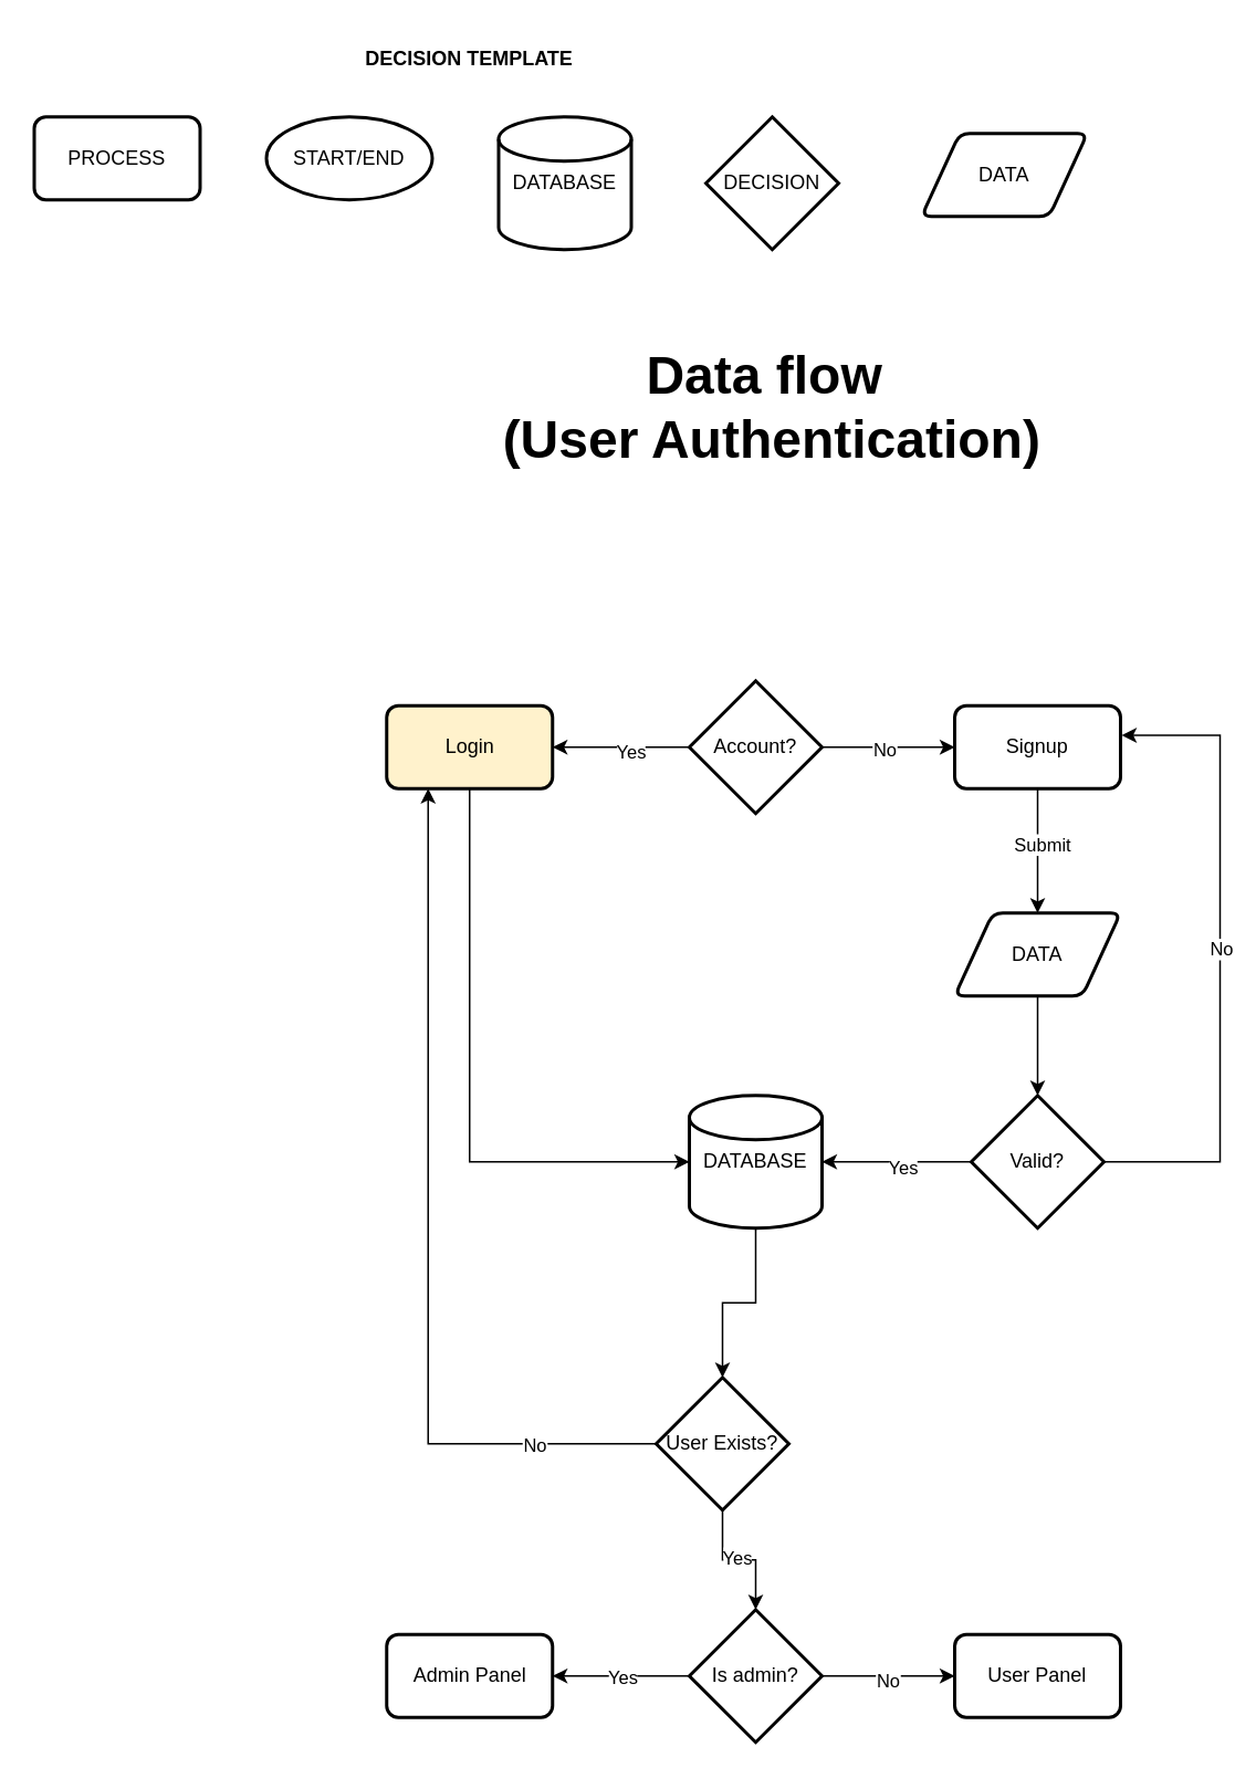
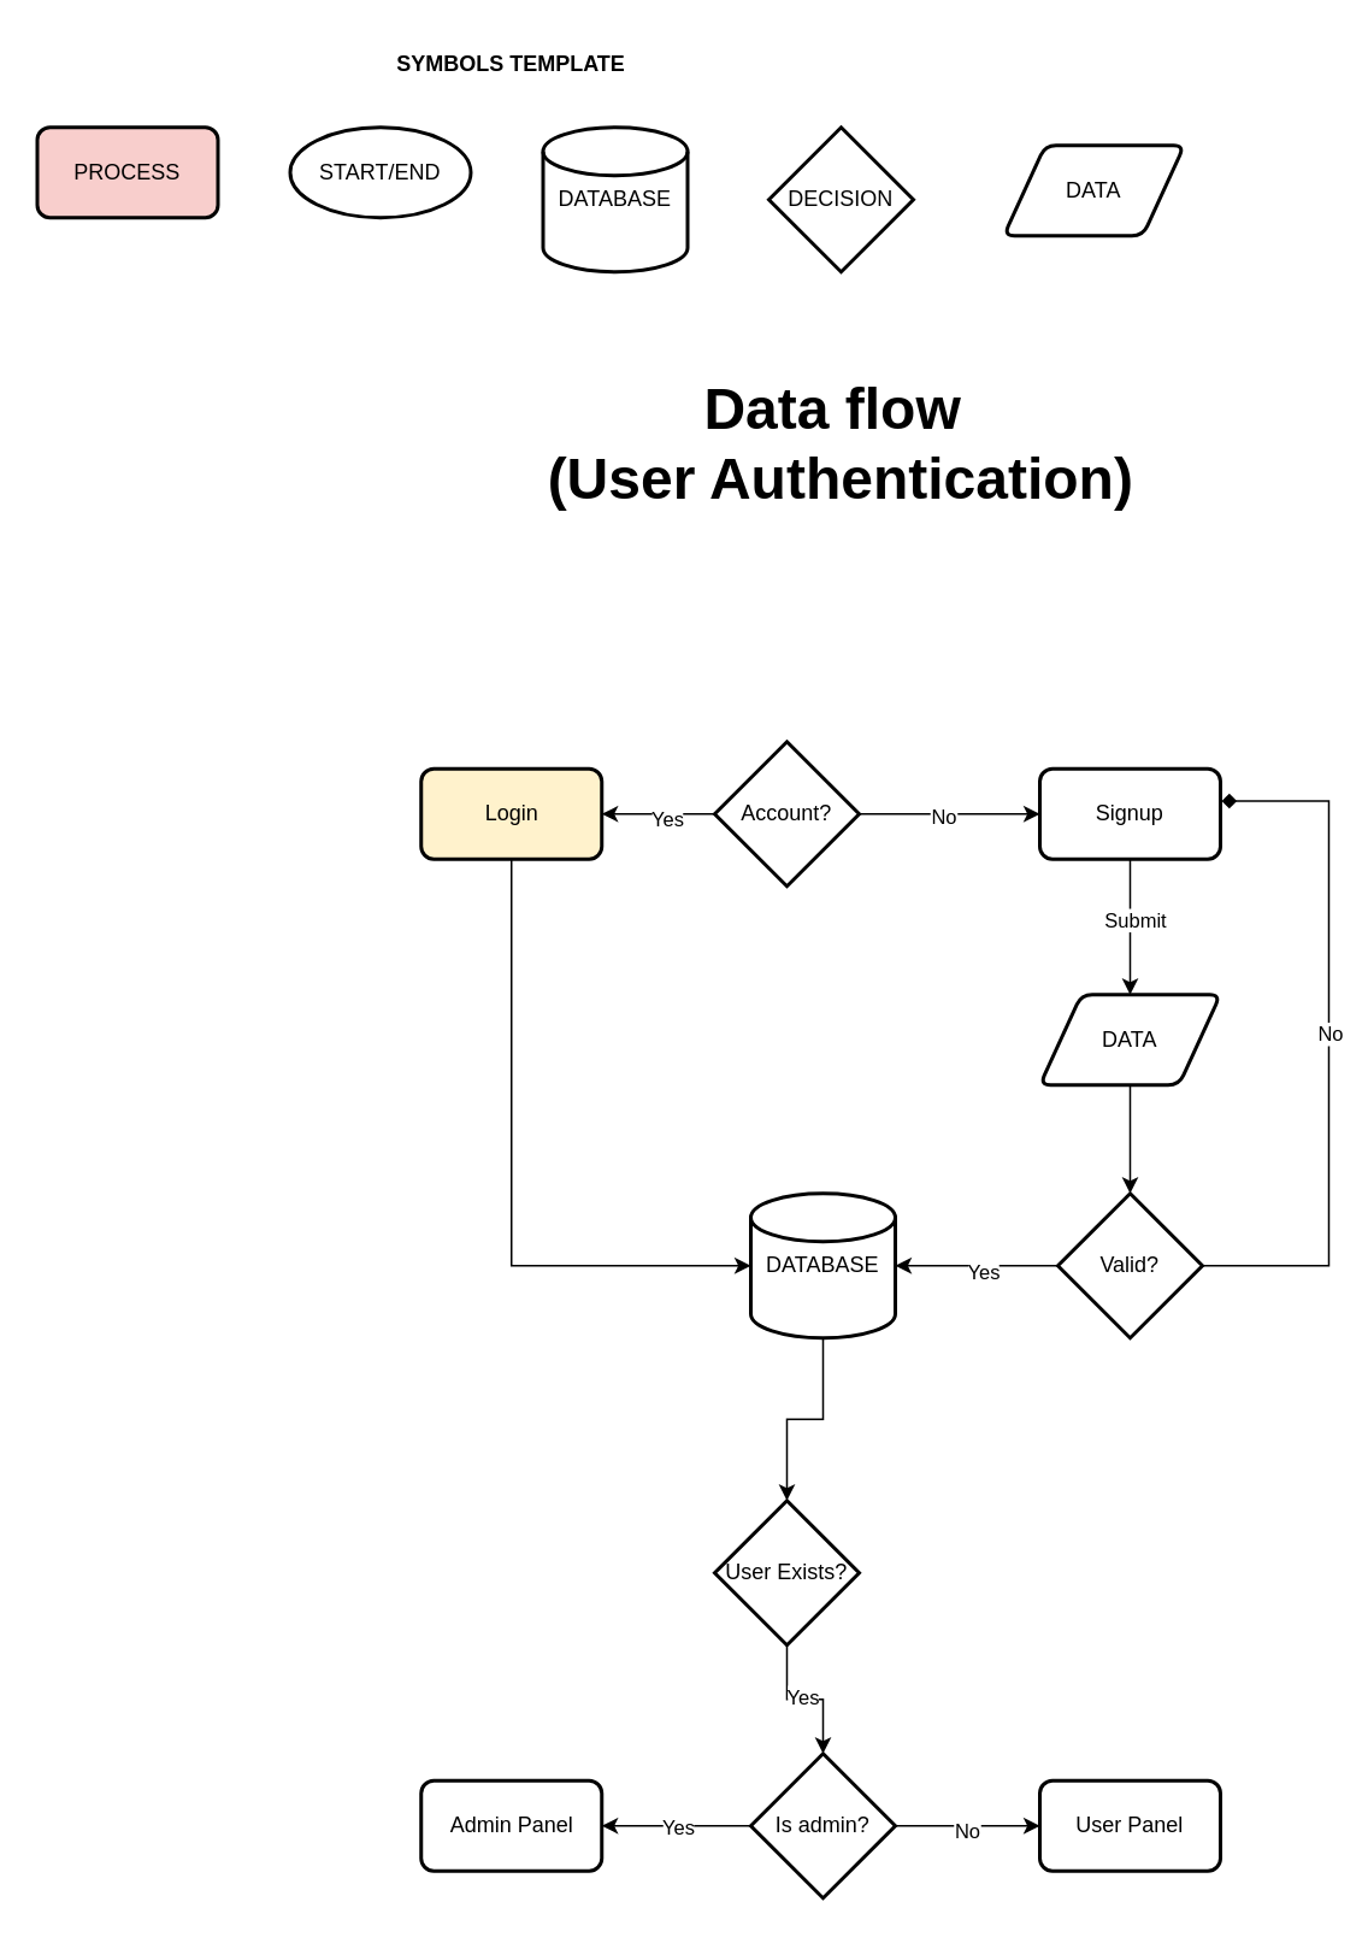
- <mxCell id="6" value="&lt;b&gt;DECISION TEMPLATE&lt;/b&gt;" style="text;html=1;align=center;verticalAlign=middle;whiteSpace=wrap;rounded=0;" vertex="1" parent="1"><mxGeometry x="195" y="20" width="175" height="30" as="geometry" /></mxCell>
+ <mxCell id="6" value="&lt;b&gt;SYMBOLS TEMPLATE&lt;/b&gt;" style="text;html=1;align=center;verticalAlign=middle;whiteSpace=wrap;rounded=0;" vertex="1" parent="1"><mxGeometry x="195" y="20" width="175" height="30" as="geometry" /></mxCell>
- <mxCell id="2" value="PROCESS" style="rounded=1;whiteSpace=wrap;html=1;absoluteArcSize=1;arcSize=14;strokeWidth=2;" vertex="1" parent="1"><mxGeometry x="20" y="70" width="100" height="50" as="geometry" /></mxCell>
+ <mxCell id="2" value="PROCESS" style="rounded=1;whiteSpace=wrap;html=1;absoluteArcSize=1;arcSize=14;strokeWidth=2;fillColor=#f8cecc;" vertex="1" parent="1"><mxGeometry x="20" y="70" width="100" height="50" as="geometry" /></mxCell>
- <mxCell id="23" style="edgeStyle=orthogonalEdgeStyle;rounded=0;orthogonalLoop=1;jettySize=auto;html=1;entryX=1.007;entryY=0.356;entryDx=0;entryDy=0;entryPerimeter=0;" edge="1" parent="1" source="19" target="15"><mxGeometry relative="1" as="geometry"><Array as="points"><mxPoint x="735" y="700" /><mxPoint x="735" y="443" /></Array></mxGeometry></mxCell>
+ <mxCell id="23" style="edgeStyle=orthogonalEdgeStyle;rounded=0;orthogonalLoop=1;jettySize=auto;html=1;entryX=1.007;entryY=0.356;entryDx=0;entryDy=0;entryPerimeter=0;endArrow=diamond;" edge="1" parent="1" source="19" target="15"><mxGeometry relative="1" as="geometry"><Array as="points"><mxPoint x="735" y="700" /><mxPoint x="735" y="443" /></Array></mxGeometry></mxCell>
- <mxCell id="11" value="Account?" style="strokeWidth=2;html=1;shape=mxgraph.flowchart.decision;whiteSpace=wrap;" vertex="1" parent="1"><mxGeometry x="415" y="410" width="80" height="80" as="geometry" /></mxCell>
+ <mxCell id="11" value="Account?" style="strokeWidth=2;html=1;shape=mxgraph.flowchart.decision;whiteSpace=wrap;" vertex="1" parent="1"><mxGeometry x="395" y="410" width="80" height="80" as="geometry" /></mxCell>
- <mxCell id="26" style="edgeStyle=orthogonalEdgeStyle;rounded=0;orthogonalLoop=1;jettySize=auto;html=1;entryX=0.25;entryY=1;entryDx=0;entryDy=0;" edge="1" parent="1" source="28" target="12"><mxGeometry relative="1" as="geometry" /></mxCell>
- <mxCell id="27" value="No" style="edgeLabel;html=1;align=center;verticalAlign=middle;resizable=0;points=[];" vertex="1" connectable="0" parent="26"><mxGeometry x="-0.723" relative="1" as="geometry"><mxPoint as="offset" /></mxGeometry></mxCell>
